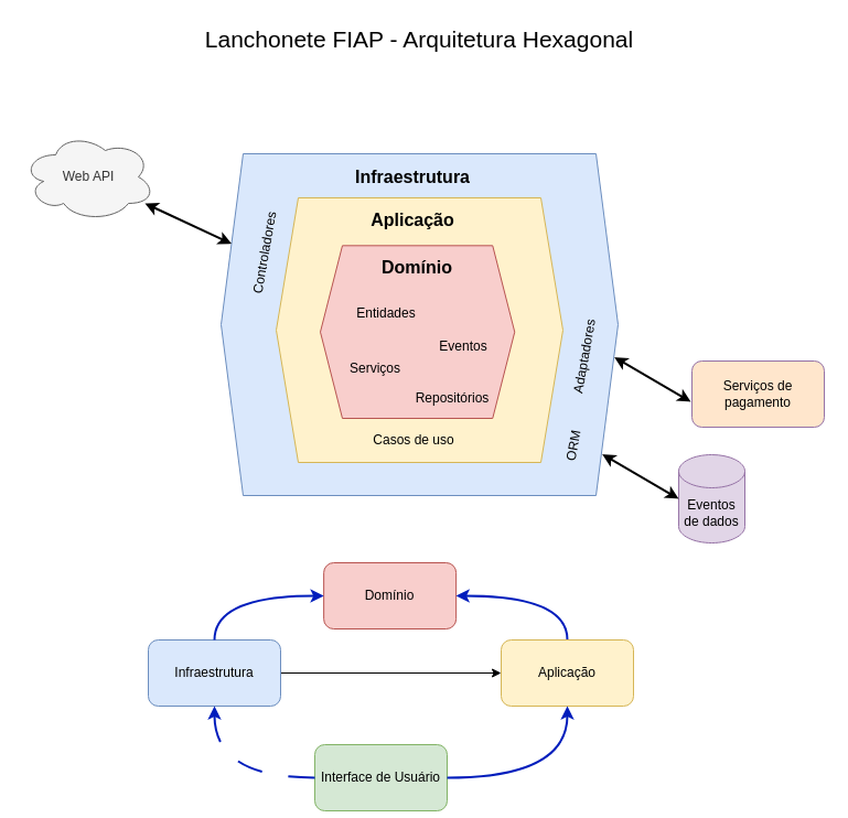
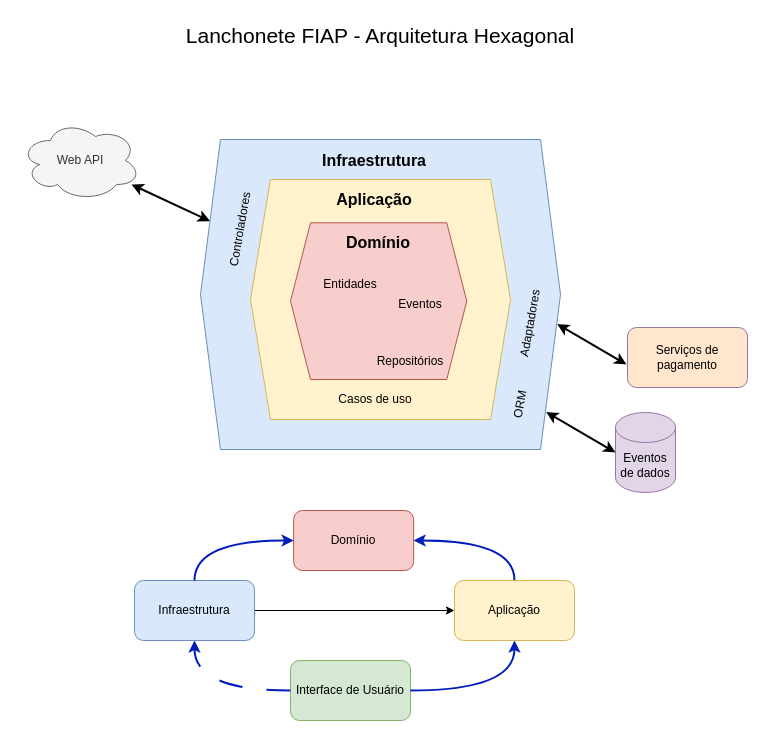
- <mxCell id="15" value="Eventos" style="text;html=1;align=center;verticalAlign=middle;whiteSpace=wrap;rounded=0;" parent="1" vertex="1"><mxGeometry x="390" y="299" width="60" height="30" as="geometry" /></mxCell>
+ <mxCell id="15" value="Eventos" style="text;html=1;align=center;verticalAlign=middle;whiteSpace=wrap;rounded=0;" parent="1" vertex="1"><mxGeometry x="390" y="289" width="60" height="30" as="geometry" /></mxCell>
- <mxCell id="14" value="Serviços" style="text;html=1;align=center;verticalAlign=middle;whiteSpace=wrap;rounded=0;" parent="1" vertex="1"><mxGeometry x="310" y="319" width="60" height="30" as="geometry" /></mxCell>
- <mxCell id="24" value="Interface de Usuário" style="rounded=1;whiteSpace=wrap;html=1;fillColor=#d5e8d4;strokeColor=#82b366;" parent="1" vertex="1"><mxGeometry x="285" y="675" width="120" height="60" as="geometry" /></mxCell>
+ <mxCell id="24" value="Interface de Usuário" style="rounded=1;whiteSpace=wrap;html=1;fillColor=#d5e8d4;strokeColor=#82b366;" parent="1" vertex="1"><mxGeometry x="290" y="660" width="120" height="60" as="geometry" /></mxCell>
